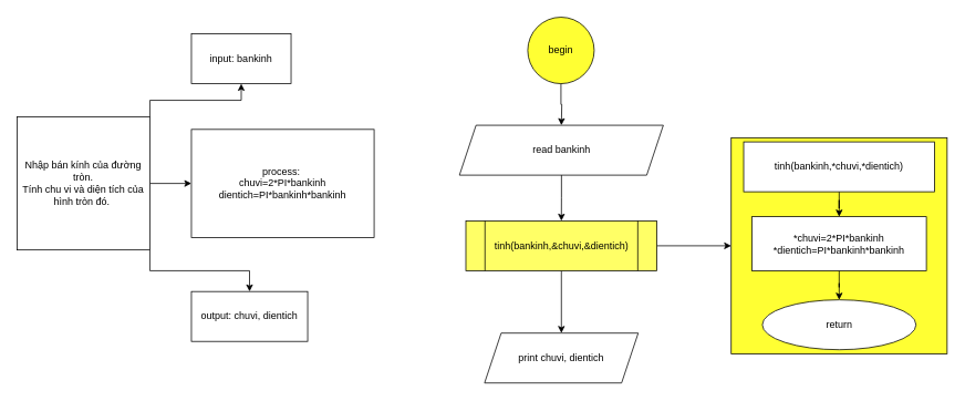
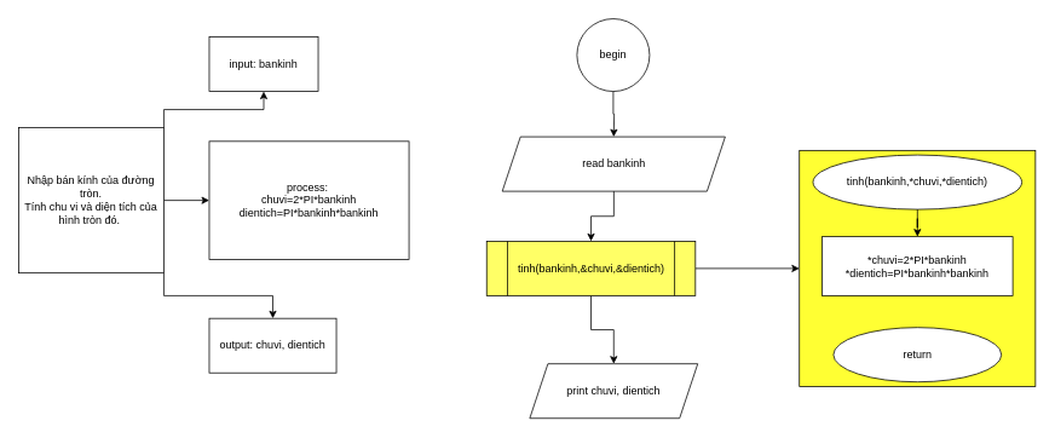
- <mxCell id="3" value="begin" style="ellipse;whiteSpace=wrap;html=1;aspect=fixed;fillColor=#ffff33;" parent="1" vertex="1"><mxGeometry x="635" y="20" width="80" height="80" as="geometry" /></mxCell>
+ <mxCell id="3" value="begin" style="ellipse;whiteSpace=wrap;html=1;aspect=fixed;" parent="1" vertex="1"><mxGeometry x="635" y="20" width="80" height="80" as="geometry" /></mxCell>
- <mxCell id="11" value="tinh(bankinh,*chuvi,*dientich)" style="whiteSpace=wrap;html=1;rounded=0;" parent="1" vertex="1"><mxGeometry x="895" y="170" width="230" height="60" as="geometry" /></mxCell>
+ <mxCell id="11" value="tinh(bankinh,*chuvi,*dientich)" style="ellipse;whiteSpace=wrap;html=1;" parent="1" vertex="1"><mxGeometry x="895" y="170" width="230" height="60" as="geometry" /></mxCell>
- <mxCell id="7" value="tinh(bankinh,&amp;amp;chuvi,&amp;amp;dientich)" style="shape=process;whiteSpace=wrap;html=1;backgroundOutline=1;fillColor=#FFFF66;" parent="1" vertex="1"><mxGeometry x="560.5" y="265" width="230" height="60" as="geometry" /></mxCell>
+ <mxCell id="7" value="tinh(bankinh,&amp;amp;chuvi,&amp;amp;dientich)" style="shape=process;whiteSpace=wrap;html=1;backgroundOutline=1;fillColor=#FFFF66;" parent="1" vertex="1"><mxGeometry x="535.5" y="265" width="230" height="60" as="geometry" /></mxCell>
- <mxCell id="13" style="edgeStyle=orthogonalEdgeStyle;rounded=0;orthogonalLoop=1;jettySize=auto;html=1;" parent="1" source="14" target="12" edge="1"><mxGeometry relative="1" as="geometry" /></mxCell>
